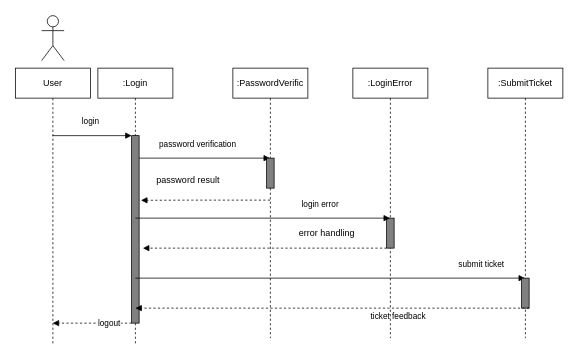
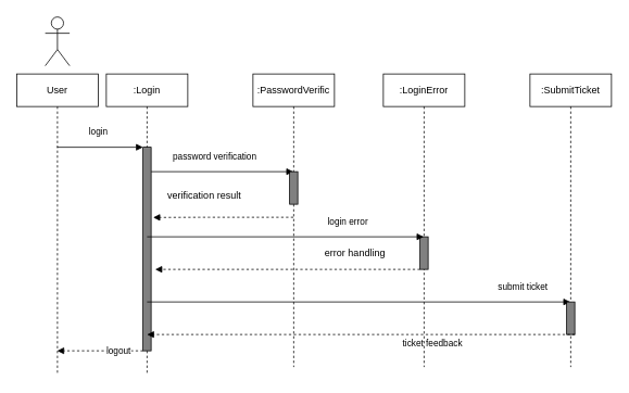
- <mxCell id="19" value="password result" style="text;html=1;align=center;verticalAlign=middle;resizable=0;points=[];autosize=1;strokeColor=none;fillColor=none;" parent="1" vertex="1"><mxGeometry x="195" y="225" width="110" height="30" as="geometry" /></mxCell>
+ <mxCell id="19" value="verification result" style="text;html=1;align=center;verticalAlign=middle;resizable=0;points=[];autosize=1;strokeColor=none;fillColor=none;" parent="1" vertex="1"><mxGeometry x="195" y="225" width="110" height="30" as="geometry" /></mxCell>
